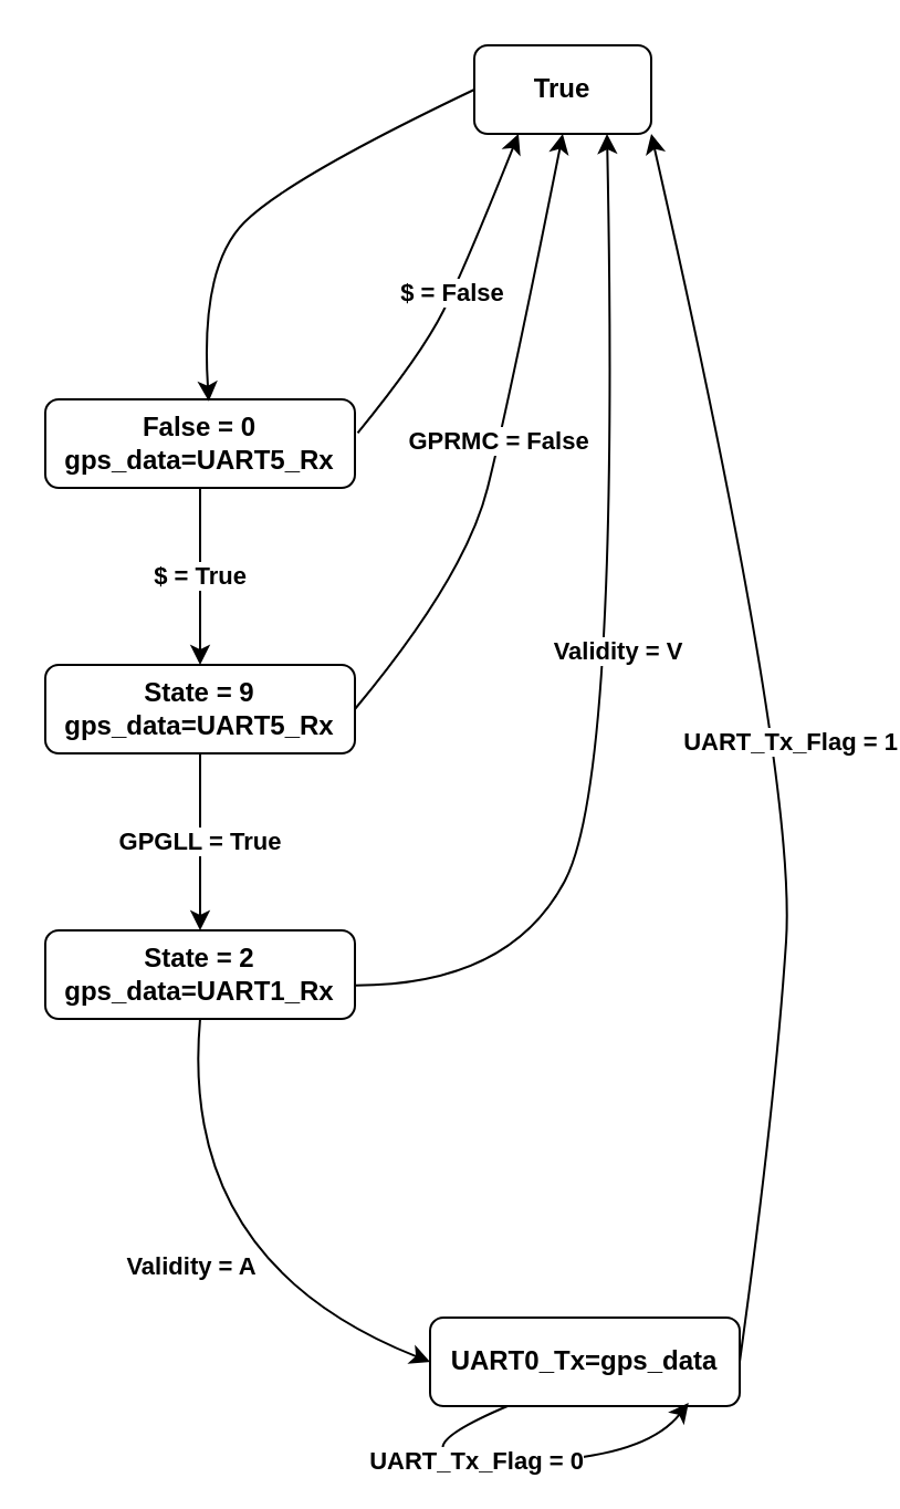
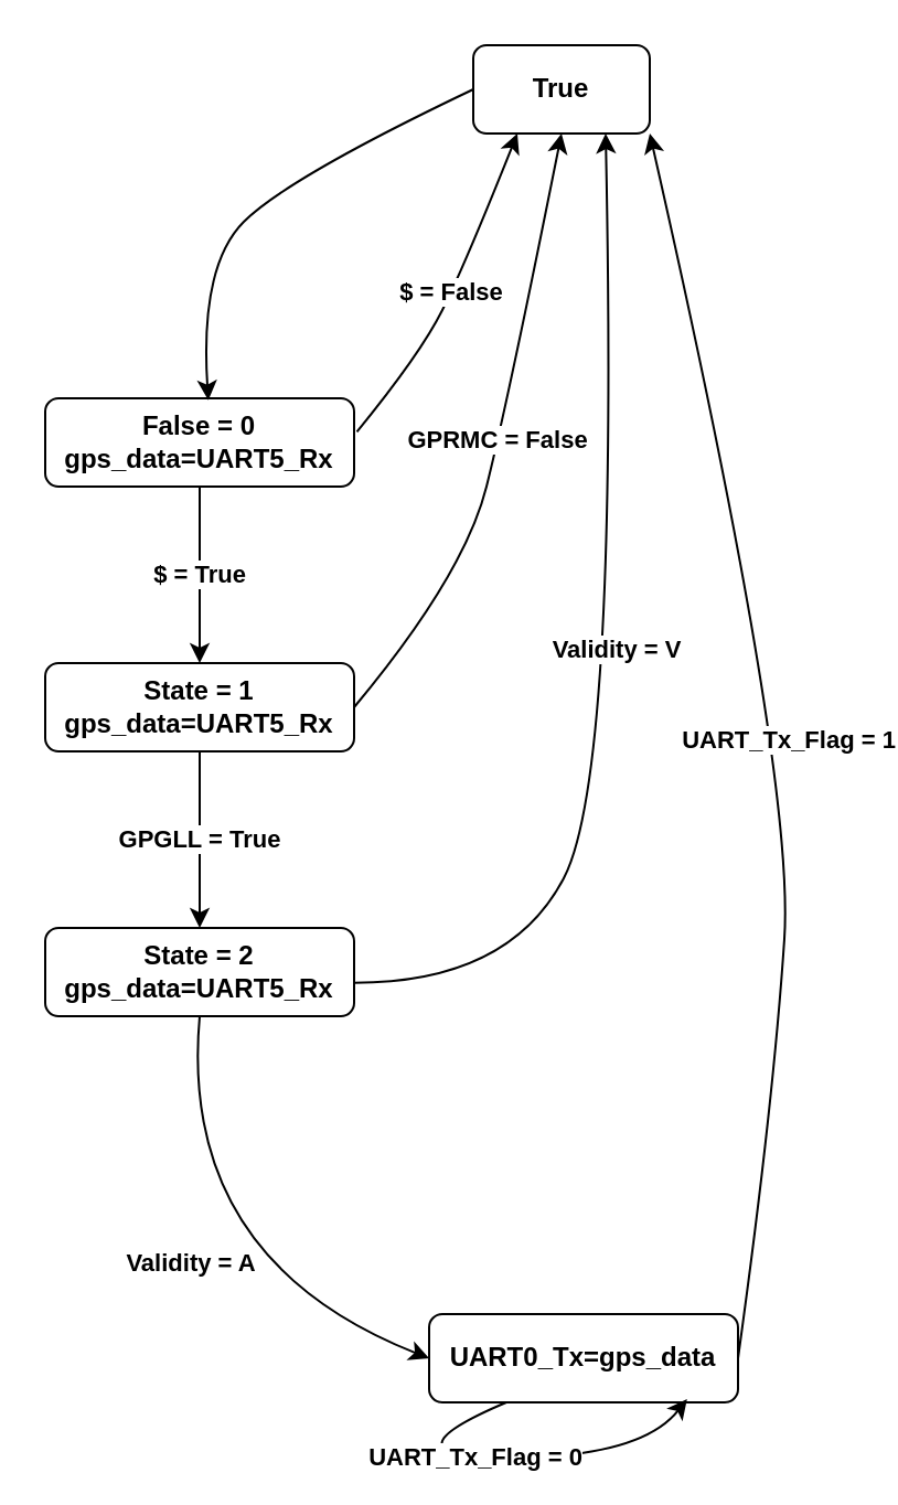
- <mxCell id="4" value="&lt;b&gt;State = 9&lt;br&gt;gps_data=UART5_Rx&lt;/b&gt;" style="rounded=1;whiteSpace=wrap;html=1;" parent="1" vertex="1"><mxGeometry x="20" y="300" width="140" height="40" as="geometry" /></mxCell>
+ <mxCell id="4" value="&lt;b&gt;State = 1&lt;br&gt;gps_data=UART5_Rx&lt;/b&gt;" style="rounded=1;whiteSpace=wrap;html=1;" parent="1" vertex="1"><mxGeometry x="20" y="300" width="140" height="40" as="geometry" /></mxCell>
- <mxCell id="5" value="&lt;b&gt;State = 2&lt;br&gt;gps_data=UART1_Rx&lt;/b&gt;" style="rounded=1;whiteSpace=wrap;html=1;" parent="1" vertex="1"><mxGeometry x="20" y="420" width="140" height="40" as="geometry" /></mxCell>
+ <mxCell id="5" value="&lt;b&gt;State = 2&lt;br&gt;gps_data=UART5_Rx&lt;/b&gt;" style="rounded=1;whiteSpace=wrap;html=1;" parent="1" vertex="1"><mxGeometry x="20" y="420" width="140" height="40" as="geometry" /></mxCell>
